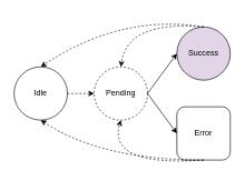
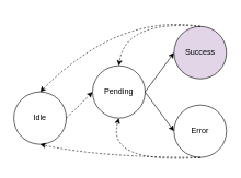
- <mxCell id="2" value="Idle" style="ellipse;whiteSpace=wrap;html=1;aspect=fixed;" vertex="1" parent="1"><mxGeometry x="20" y="100" width="80" height="80" as="geometry" /></mxCell>
+ <mxCell id="2" value="Idle" style="ellipse;whiteSpace=wrap;html=1;aspect=fixed;" vertex="1" parent="1"><mxGeometry x="20" y="140" width="80" height="80" as="geometry" /></mxCell>
- <mxCell id="3" value="Pending" style="ellipse;whiteSpace=wrap;html=1;aspect=fixed;dashed=1;" vertex="1" parent="1"><mxGeometry x="140" y="100" width="80" height="80" as="geometry" /></mxCell>
+ <mxCell id="3" value="Pending" style="ellipse;whiteSpace=wrap;html=1;aspect=fixed;" vertex="1" parent="1"><mxGeometry x="140" y="100" width="80" height="80" as="geometry" /></mxCell>
- <mxCell id="5" value="Error" style="whiteSpace=wrap;html=1;aspect=fixed;rounded=1;" vertex="1" parent="1"><mxGeometry x="264" y="160" width="80" height="80" as="geometry" /></mxCell>
+ <mxCell id="5" value="Error" style="ellipse;whiteSpace=wrap;html=1;aspect=fixed;" vertex="1" parent="1"><mxGeometry x="264" y="160" width="80" height="80" as="geometry" /></mxCell>
